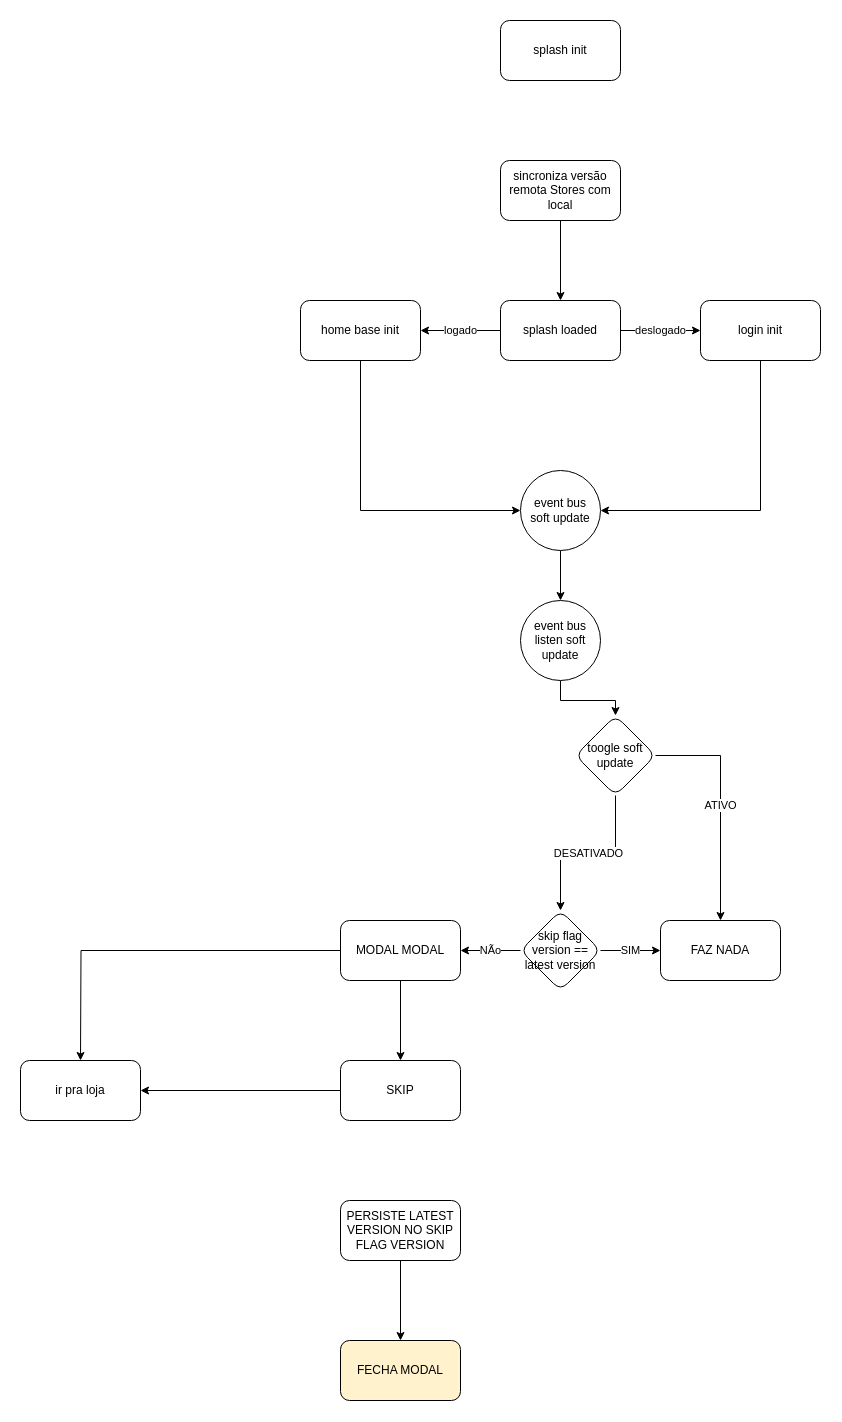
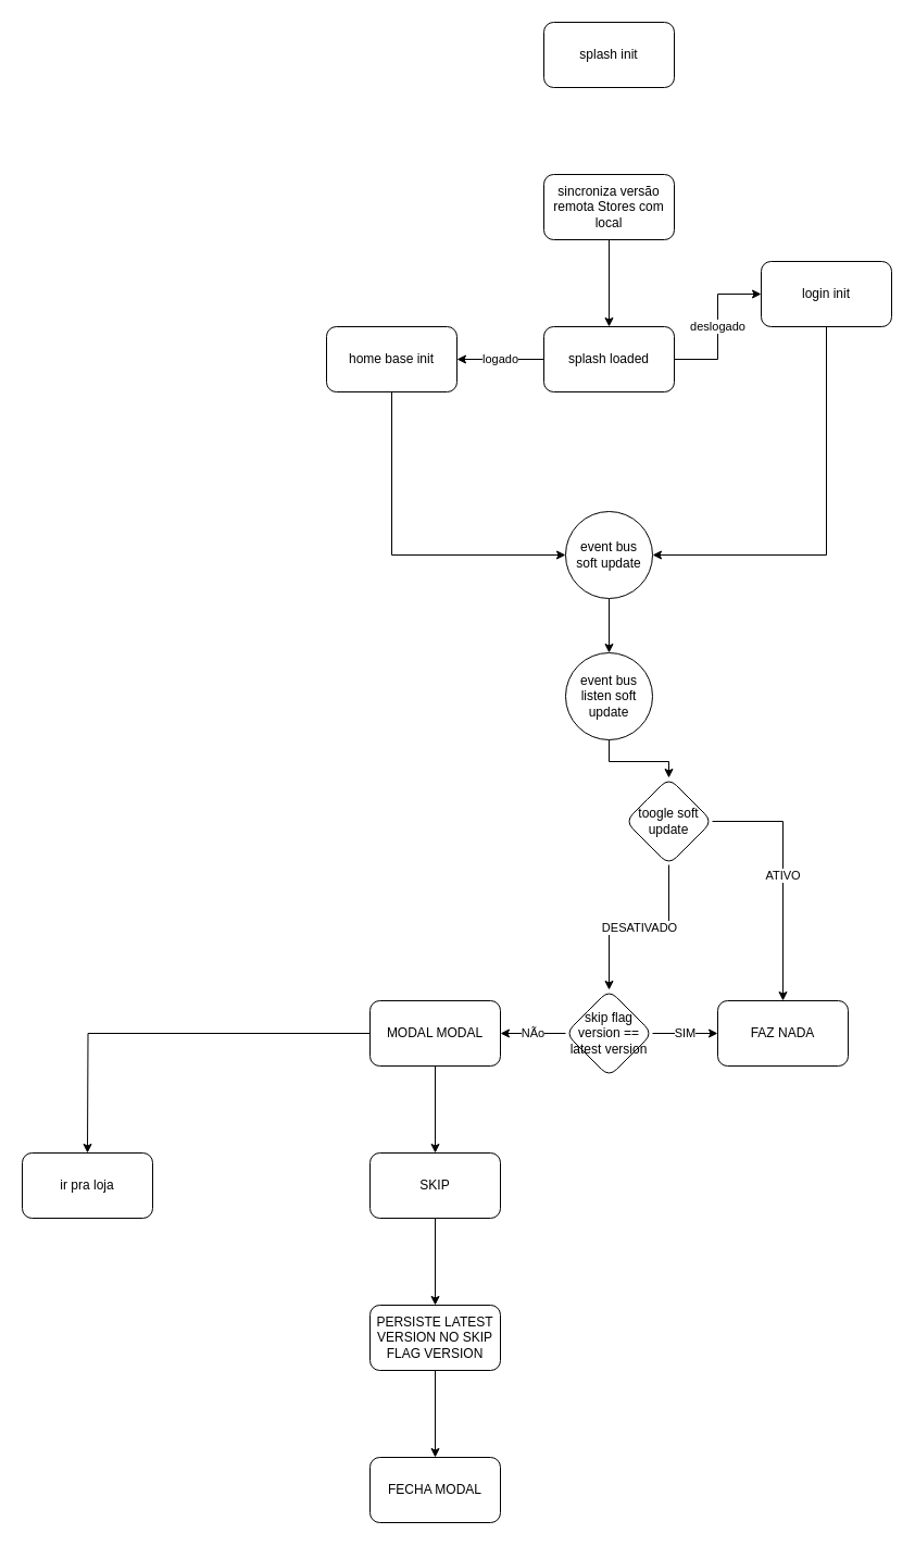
- <mxCell id="9" value="login init" style="rounded=1;whiteSpace=wrap;html=1;" vertex="1" parent="1"><mxGeometry x="700" y="300" width="120" height="60" as="geometry" /></mxCell>
+ <mxCell id="9" value="login init" style="rounded=1;whiteSpace=wrap;html=1;" vertex="1" parent="1"><mxGeometry x="700" y="240" width="120" height="60" as="geometry" /></mxCell>
- <mxCell id="24" value="" style="edgeStyle=orthogonalEdgeStyle;rounded=0;orthogonalLoop=1;jettySize=auto;html=1;" edge="1" parent="1" source="25" target="23"><mxGeometry relative="1" as="geometry" /></mxCell>
+ <mxCell id="24" value="" style="edgeStyle=orthogonalEdgeStyle;rounded=0;orthogonalLoop=1;jettySize=auto;html=1;" edge="1" parent="1" source="25" target="27"><mxGeometry relative="1" as="geometry" /></mxCell>
- <mxCell id="28" value="FECHA MODAL" style="whiteSpace=wrap;html=1;rounded=1;fillColor=#fff2cc;" vertex="1" parent="1"><mxGeometry x="340" y="1340" width="120" height="60" as="geometry" /></mxCell>
+ <mxCell id="28" value="FECHA MODAL" style="whiteSpace=wrap;html=1;rounded=1;" vertex="1" parent="1"><mxGeometry x="340" y="1340" width="120" height="60" as="geometry" /></mxCell>
